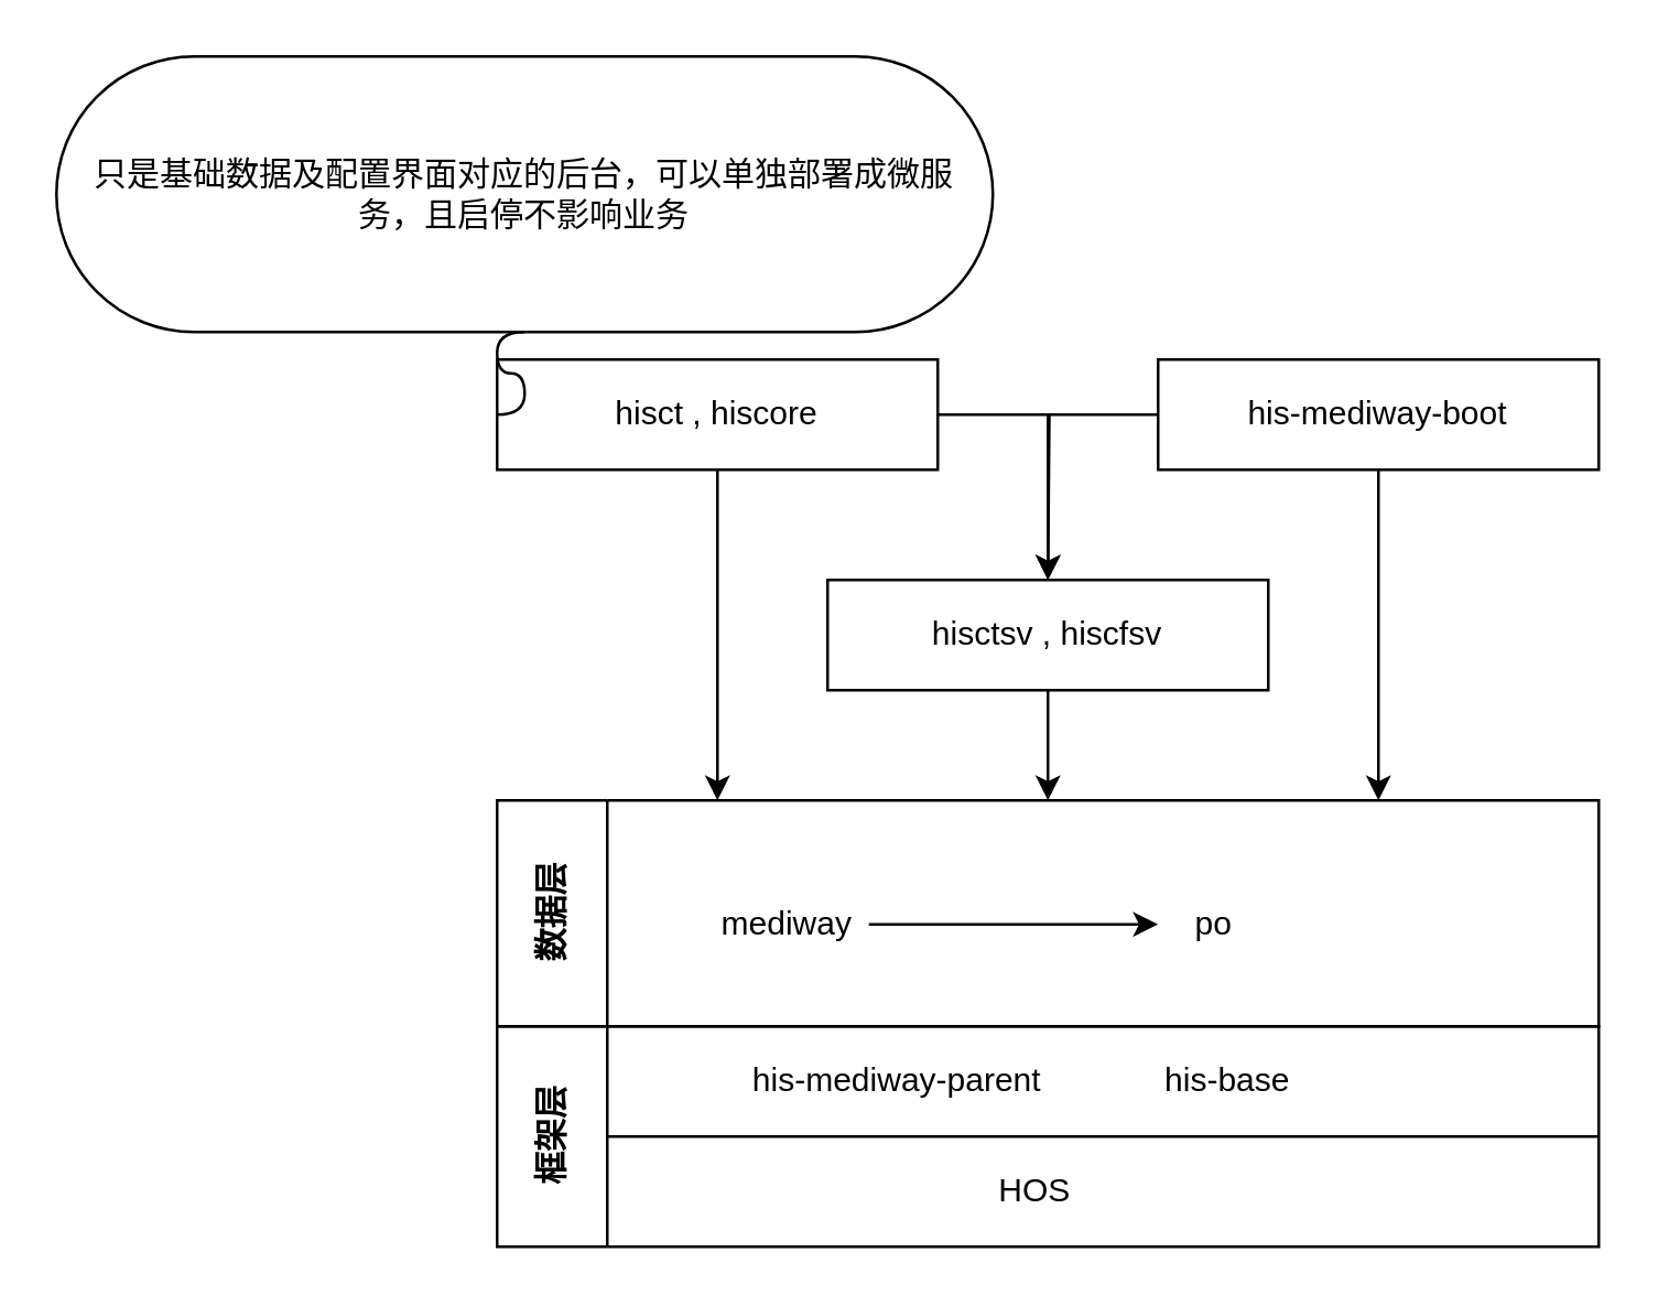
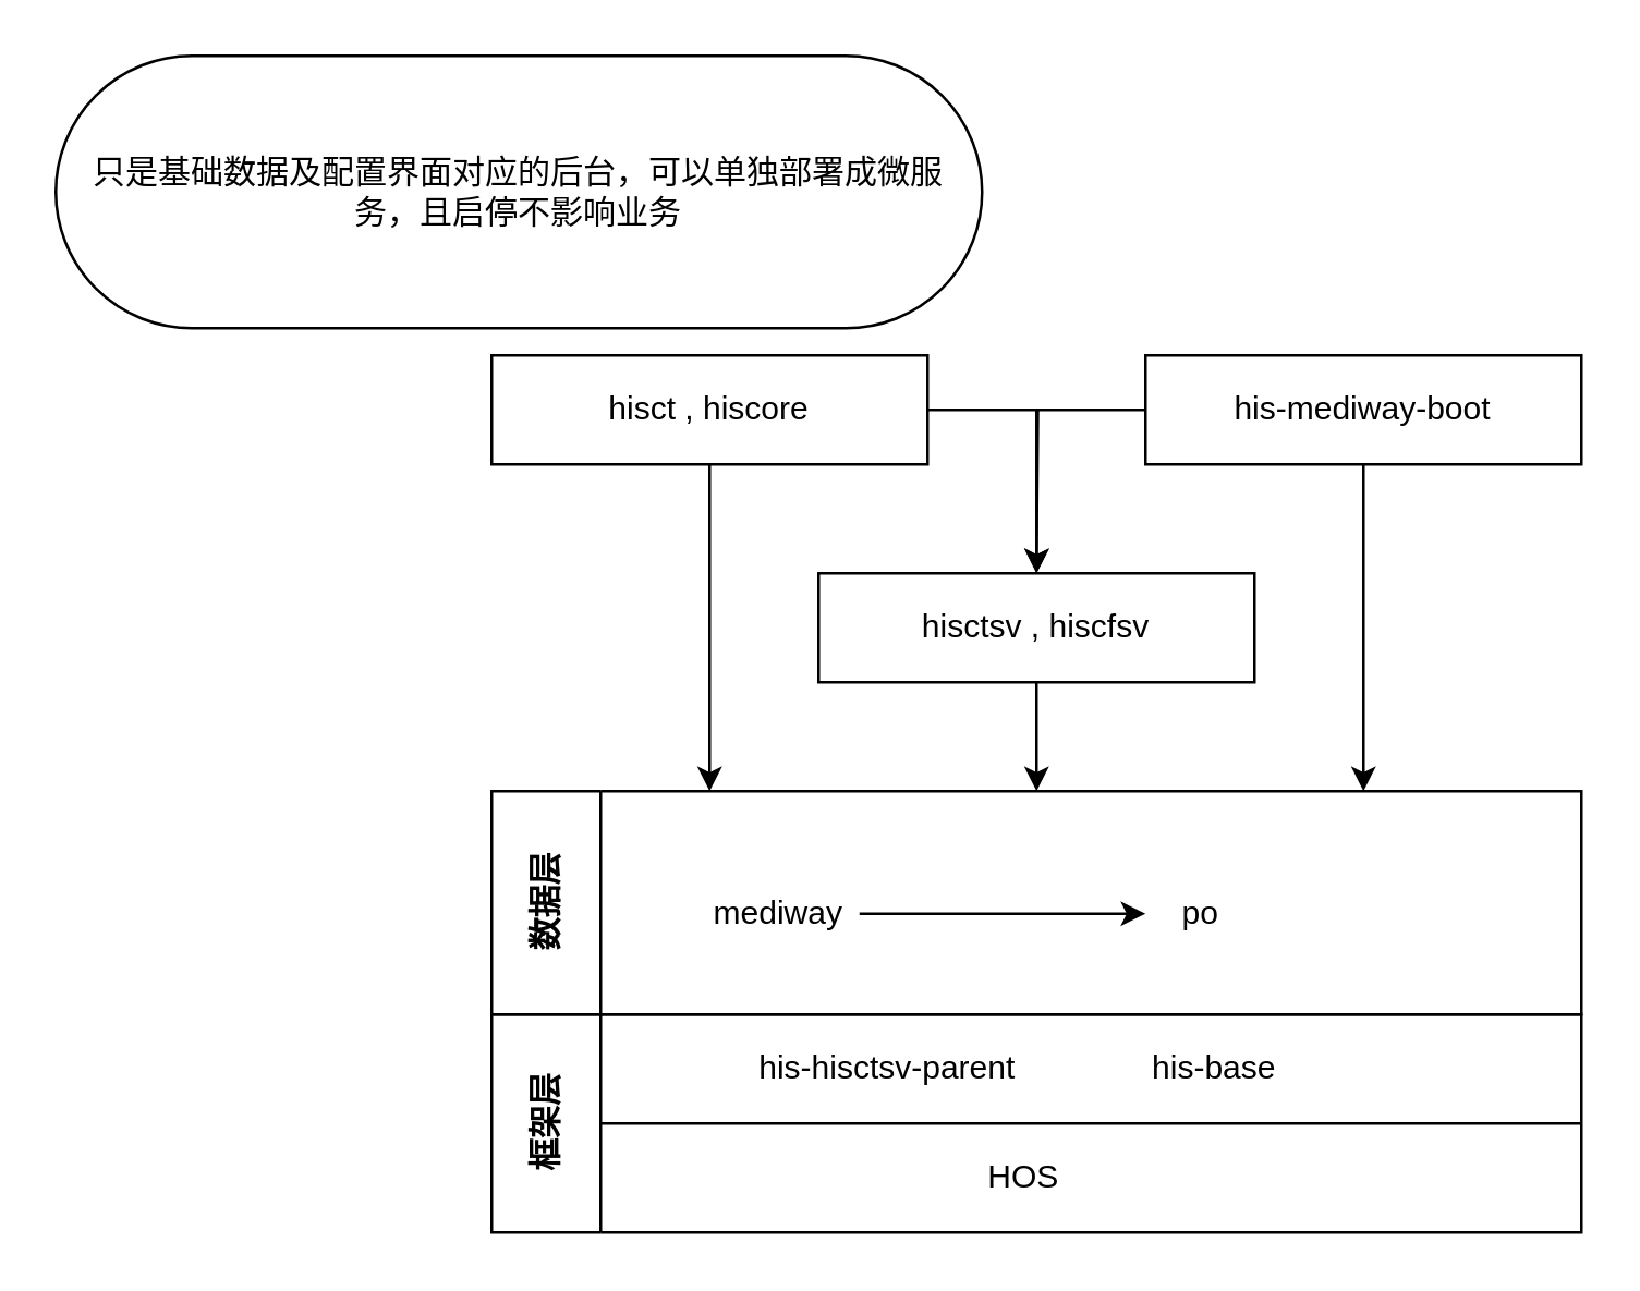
- <mxCell id="16" value="" style="edgeStyle=entityRelationEdgeStyle;startArrow=none;endArrow=none;segment=10;curved=1;sourcePerimeterSpacing=0;targetPerimeterSpacing=0;rounded=0;entryX=0;entryY=0.5;entryDx=0;entryDy=0;exitX=0.5;exitY=1;exitDx=0;exitDy=0;" edge="1" target="11" parent="1" source="15"><mxGeometry relative="1" as="geometry"><mxPoint x="90" y="170" as="sourcePoint" /><mxPoint x="220" y="143" as="targetPoint" /><Array as="points"><mxPoint x="220" y="198" /><mxPoint x="240" y="170" /><mxPoint x="200" y="188" /><mxPoint x="240" y="178" /><mxPoint x="200" y="198" /></Array></mxGeometry></mxCell>
- <mxCell id="4" value="his-mediway-parent" style="text;html=1;align=center;verticalAlign=middle;resizable=0;points=[];autosize=1;strokeColor=none;fillColor=none;" vertex="1" parent="2"><mxGeometry x="80" y="5" width="130" height="30" as="geometry" /></mxCell>
+ <mxCell id="4" value="his-hisctsv-parent" style="text;html=1;align=center;verticalAlign=middle;resizable=0;points=[];autosize=1;strokeColor=none;fillColor=none;" vertex="1" parent="2"><mxGeometry x="80" y="5" width="130" height="30" as="geometry" /></mxCell>
